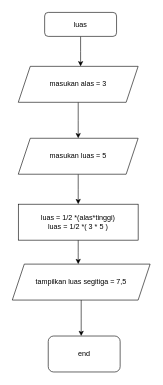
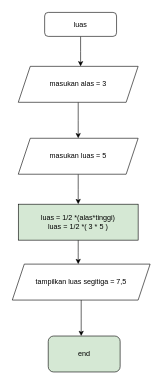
- <mxCell id="9" value="&lt;div&gt;luas = 1/2 *(alas*tinggi)&lt;/div&gt;&lt;div&gt;luas = 1/2 *( 3 * 5 )&lt;/div&gt;" style="rounded=0;whiteSpace=wrap;html=1;" vertex="1" parent="1"><mxGeometry x="30" y="340" width="200" height="60" as="geometry" /></mxCell>
+ <mxCell id="9" value="&lt;div&gt;luas = 1/2 *(alas*tinggi)&lt;/div&gt;&lt;div&gt;luas = 1/2 *( 3 * 5 )&lt;/div&gt;" style="rounded=0;whiteSpace=wrap;html=1;fillColor=#d5e8d4;" vertex="1" parent="1"><mxGeometry x="30" y="340" width="200" height="60" as="geometry" /></mxCell>
- <mxCell id="12" value="&lt;div&gt;end&lt;/div&gt;" style="rounded=1;whiteSpace=wrap;html=1;" vertex="1" parent="1"><mxGeometry x="80" y="560" width="120" height="60" as="geometry" /></mxCell>
+ <mxCell id="12" value="&lt;div&gt;end&lt;/div&gt;" style="rounded=1;whiteSpace=wrap;html=1;fillColor=#d5e8d4;" vertex="1" parent="1"><mxGeometry x="80" y="560" width="120" height="60" as="geometry" /></mxCell>
